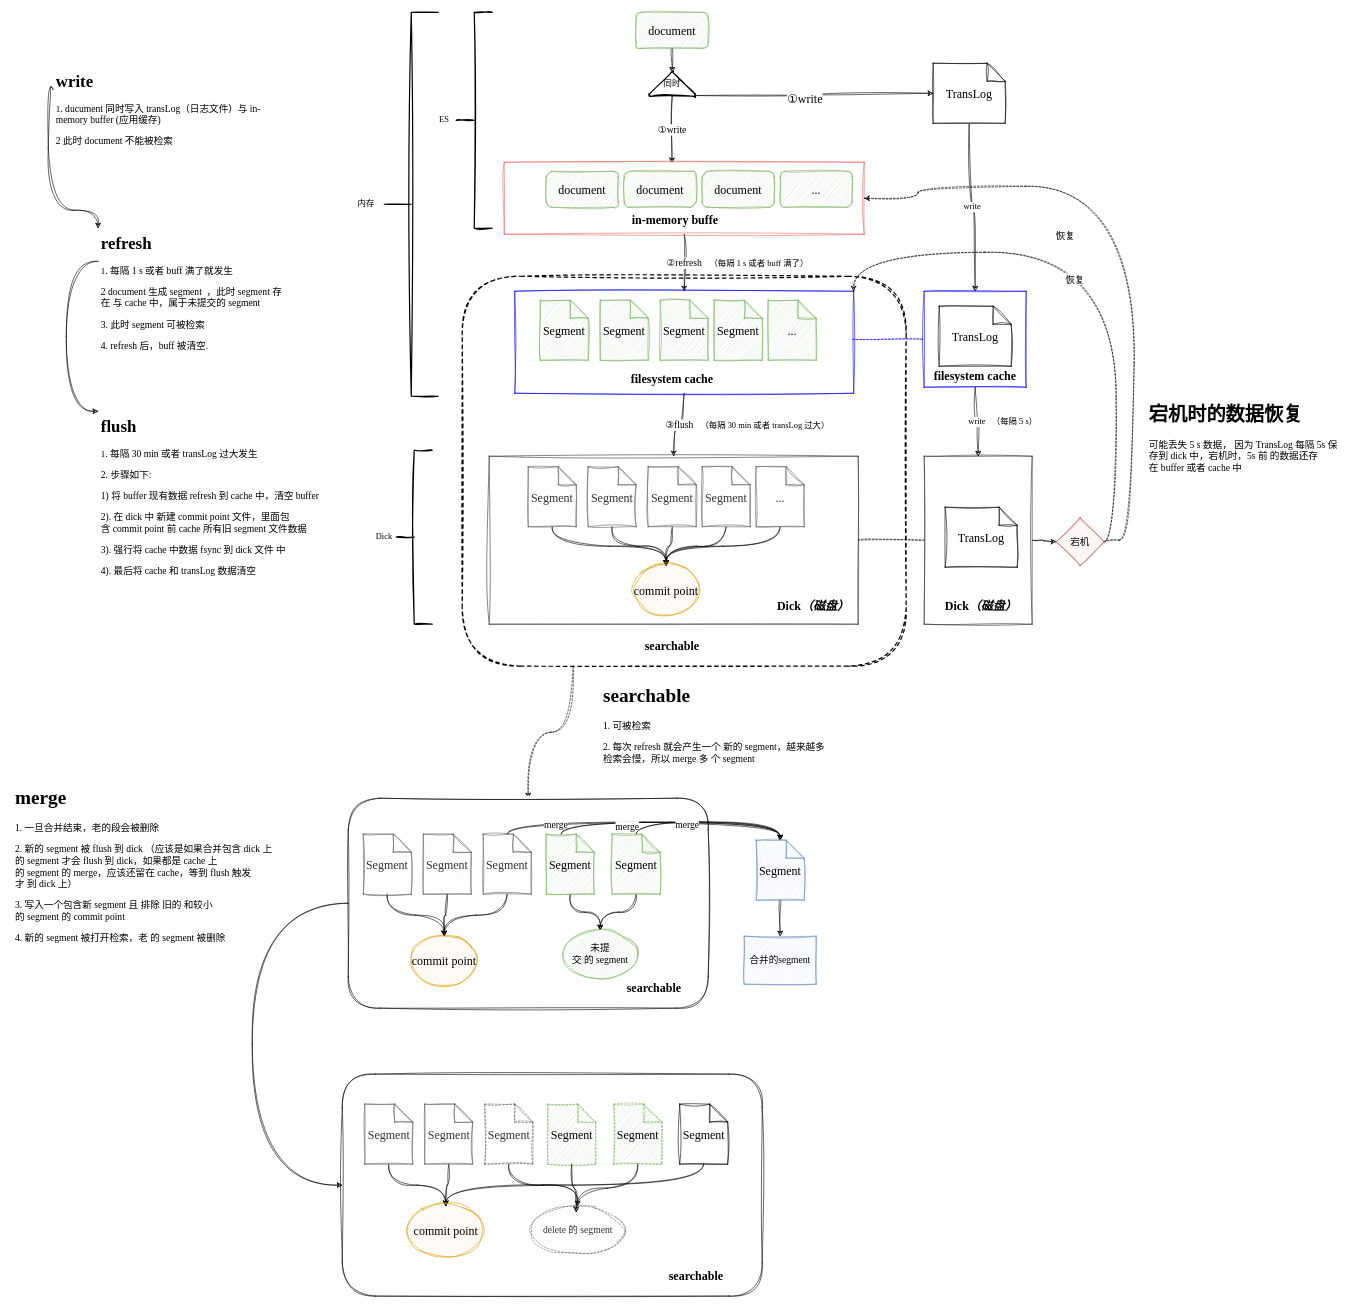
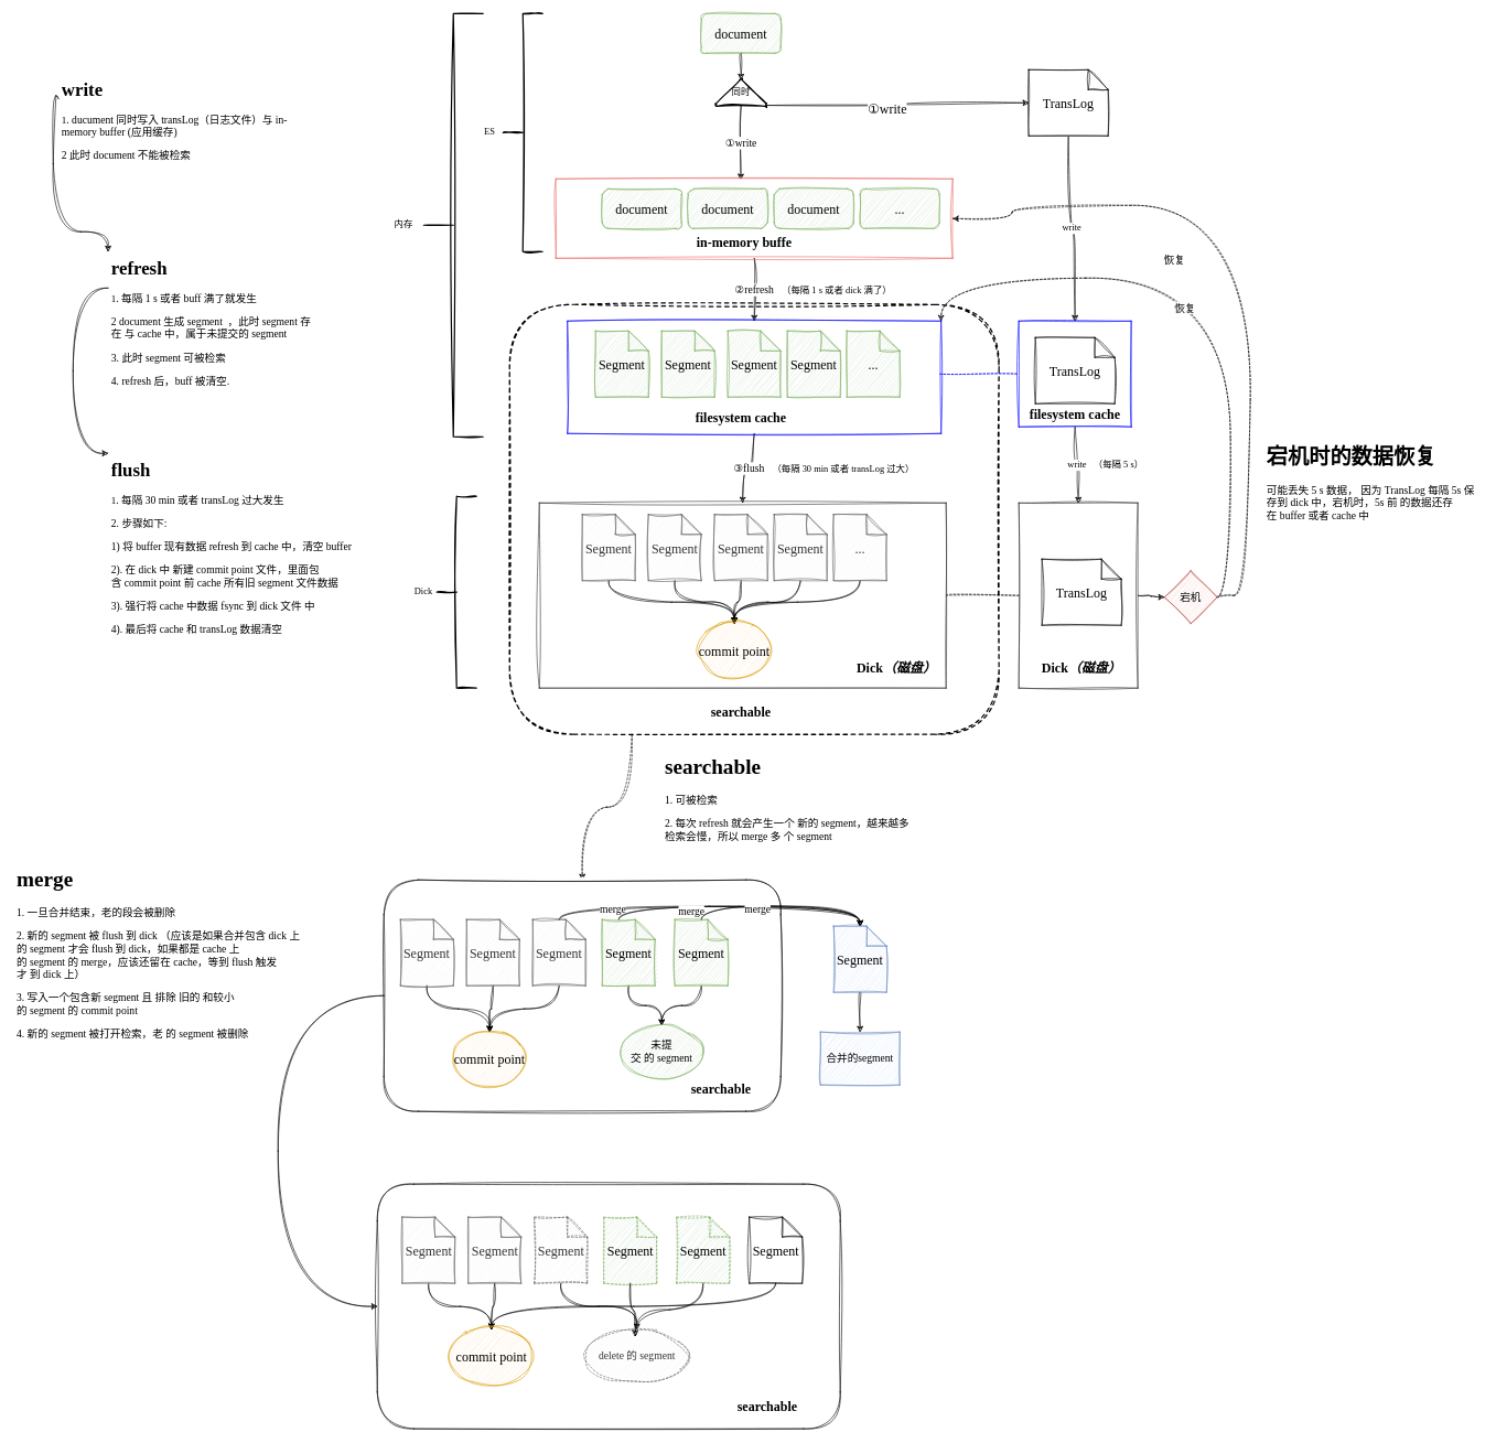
- <mxCell id="42" value="（每隔 1&amp;nbsp;s&amp;nbsp;或者&amp;nbsp;buff&amp;nbsp;满了）" style="text;html=1;strokeColor=none;fillColor=none;align=center;verticalAlign=middle;whiteSpace=wrap;rounded=0;dashed=1;sketch=1;hachureGap=4;jiggle=2;fontFamily=Architects Daughter;fontSize=14;fontSource=https%3A%2F%2Ffonts.googleapis.com%2Fcss%3Ffamily%3DArchitects%2BDaughter;" parent="1" vertex="1"><mxGeometry x="1140" y="434" width="250" height="10" as="geometry" /></mxCell>
+ <mxCell id="42" value="（每隔 1&amp;nbsp;s&amp;nbsp;或者&amp;nbsp;dick&amp;nbsp;满了）" style="text;html=1;strokeColor=none;fillColor=none;align=center;verticalAlign=middle;whiteSpace=wrap;rounded=0;dashed=1;sketch=1;hachureGap=4;jiggle=2;fontFamily=Architects Daughter;fontSize=14;fontSource=https%3A%2F%2Ffonts.googleapis.com%2Fcss%3Ffamily%3DArchitects%2BDaughter;" parent="1" vertex="1"><mxGeometry x="1140" y="434" width="250" height="10" as="geometry" /></mxCell>
